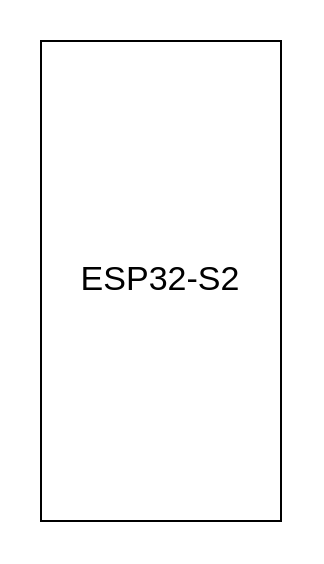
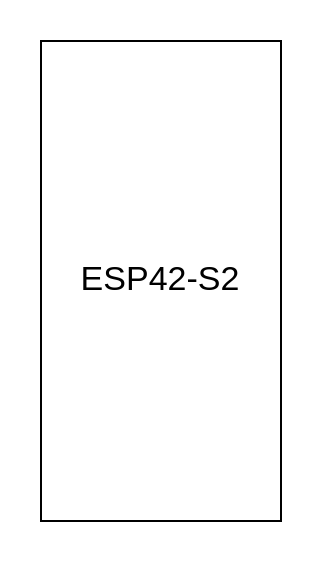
- <mxCell id="2" value="&lt;font style=&quot;font-size: 17px;&quot;&gt;ESP32-S2&lt;/font&gt;" style="rounded=0;whiteSpace=wrap;html=1;" vertex="1" parent="1"><mxGeometry x="20" y="20" width="120" height="240" as="geometry" /></mxCell>
+ <mxCell id="2" value="&lt;font style=&quot;font-size: 17px;&quot;&gt;ESP42-S2&lt;/font&gt;" style="rounded=0;whiteSpace=wrap;html=1;" vertex="1" parent="1"><mxGeometry x="20" y="20" width="120" height="240" as="geometry" /></mxCell>
